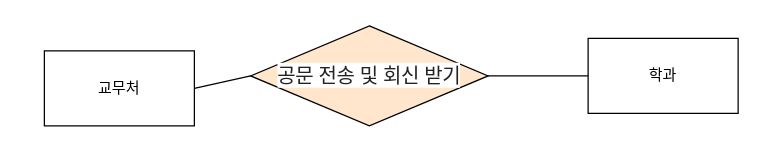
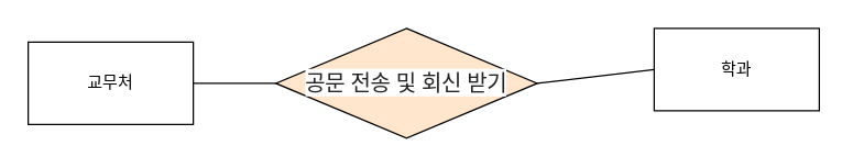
- <mxCell id="5" value="학과" style="rounded=0;whiteSpace=wrap;html=1;" vertex="1" parent="1"><mxGeometry x="470" y="30" width="120" height="60" as="geometry" /></mxCell>
+ <mxCell id="5" value="학과" style="rounded=0;whiteSpace=wrap;html=1;" vertex="1" parent="1"><mxGeometry x="475" y="20" width="120" height="60" as="geometry" /></mxCell>
- <mxCell id="2" value="교무처" style="rounded=0;whiteSpace=wrap;html=1;" vertex="1" parent="1"><mxGeometry x="35" y="40" width="120" height="60" as="geometry" /></mxCell>
+ <mxCell id="2" value="교무처" style="rounded=0;whiteSpace=wrap;html=1;" vertex="1" parent="1"><mxGeometry x="20" y="30" width="120" height="60" as="geometry" /></mxCell>
